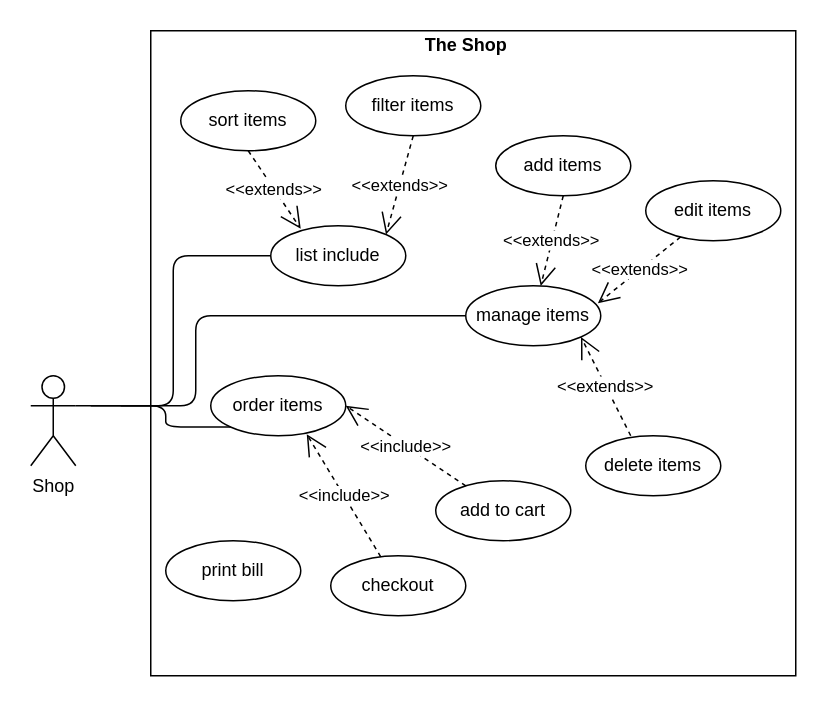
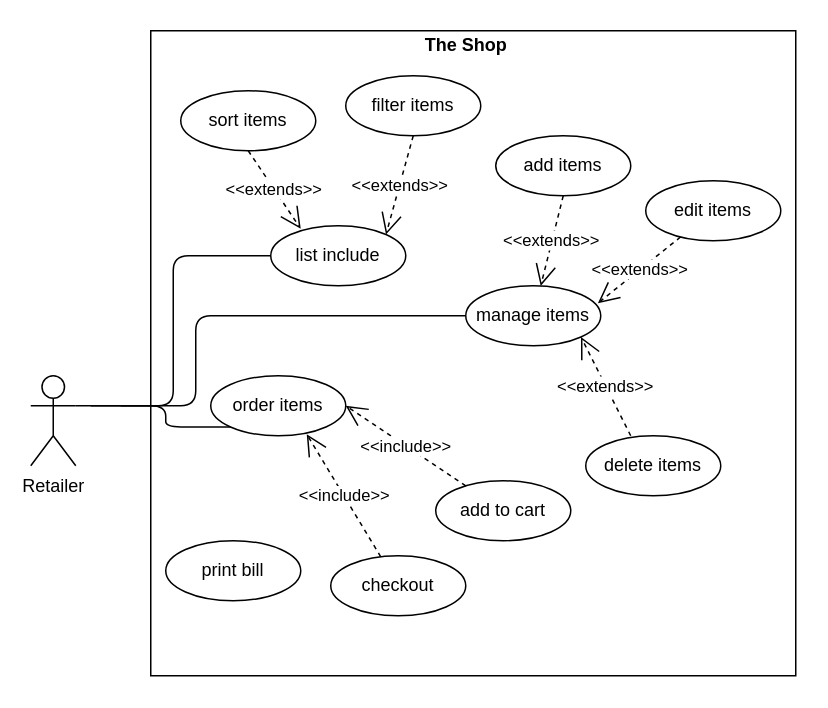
- <mxCell id="2" value="Shop" style="shape=umlActor;verticalLabelPosition=bottom;labelBackgroundColor=#ffffff;verticalAlign=top;html=1;outlineConnect=0;" vertex="1" parent="1"><mxGeometry x="20" y="250" width="30" height="60" as="geometry" /></mxCell>
+ <mxCell id="2" value="Retailer" style="shape=umlActor;verticalLabelPosition=bottom;labelBackgroundColor=#ffffff;verticalAlign=top;html=1;outlineConnect=0;" vertex="1" parent="1"><mxGeometry x="20" y="250" width="30" height="60" as="geometry" /></mxCell>
